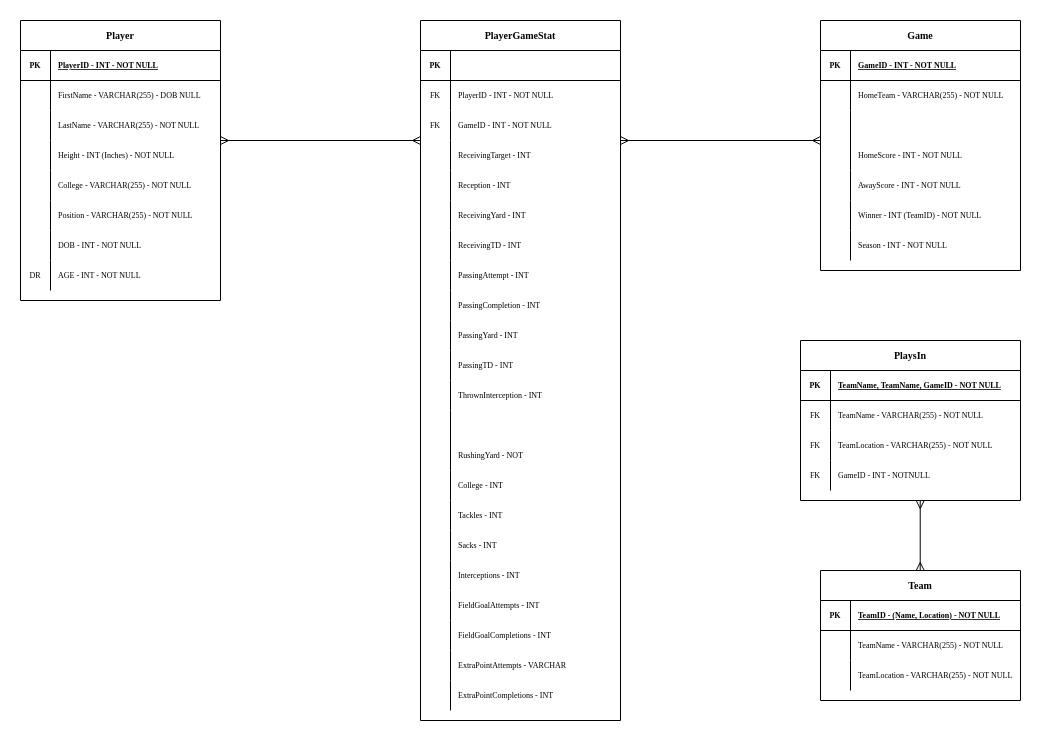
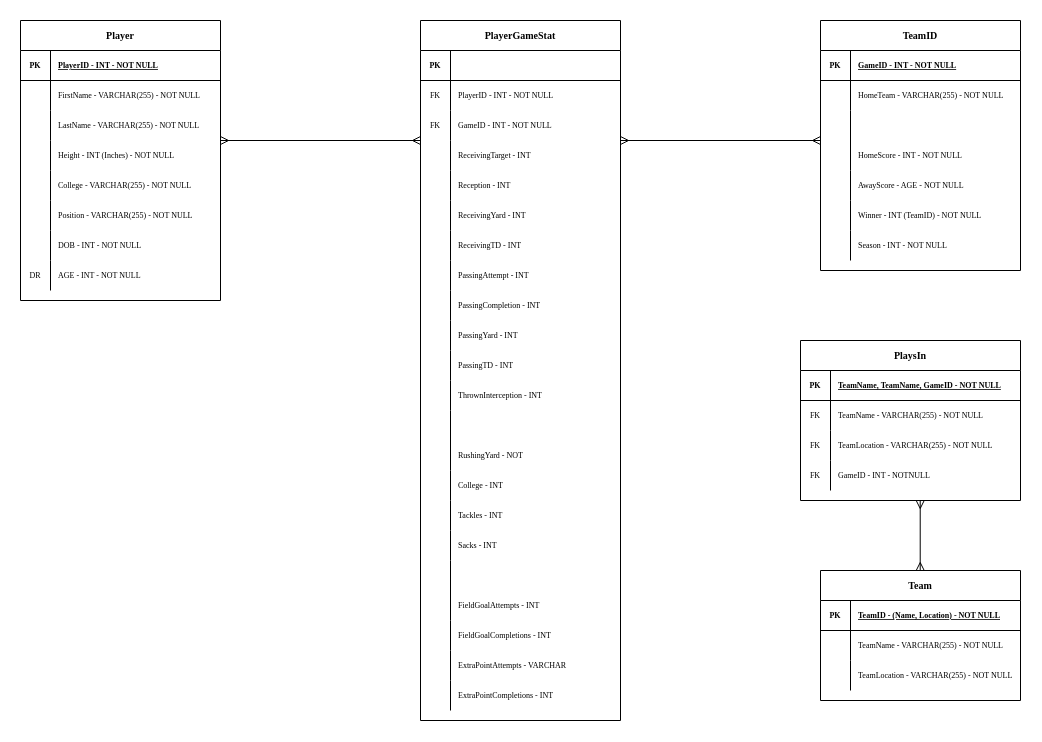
- <mxCell id="92" value="Game" style="shape=table;startSize=30;container=1;collapsible=1;childLayout=tableLayout;fixedRows=1;rowLines=0;fontStyle=1;align=center;resizeLast=1;fontFamily=Times New Roman;fontSize=10;" vertex="1" parent="1"><mxGeometry x="820" y="20" width="200" height="250" as="geometry"><mxRectangle x="250" y="40" width="130" height="30" as="alternateBounds" /></mxGeometry></mxCell>
+ <mxCell id="92" value="TeamID" style="shape=table;startSize=30;container=1;collapsible=1;childLayout=tableLayout;fixedRows=1;rowLines=0;fontStyle=1;align=center;resizeLast=1;fontFamily=Times New Roman;fontSize=10;" vertex="1" parent="1"><mxGeometry x="820" y="20" width="200" height="250" as="geometry"><mxRectangle x="250" y="40" width="130" height="30" as="alternateBounds" /></mxGeometry></mxCell>
- <mxCell id="8" value="FirstName - VARCHAR(255) - DOB NULL" style="shape=partialRectangle;overflow=hidden;connectable=0;fillColor=none;top=0;left=0;bottom=0;right=0;align=left;spacingLeft=6;fontFamily=Times New Roman;fontSize=8;" parent="6" vertex="1"><mxGeometry x="30" width="170" height="30" as="geometry"><mxRectangle width="170" height="30" as="alternateBounds" /></mxGeometry></mxCell>
+ <mxCell id="8" value="FirstName - VARCHAR(255) - NOT NULL" style="shape=partialRectangle;overflow=hidden;connectable=0;fillColor=none;top=0;left=0;bottom=0;right=0;align=left;spacingLeft=6;fontFamily=Times New Roman;fontSize=8;" parent="6" vertex="1"><mxGeometry x="30" width="170" height="30" as="geometry"><mxRectangle width="170" height="30" as="alternateBounds" /></mxGeometry></mxCell>
- <mxCell id="106" value="AwayScore - INT - NOT NULL" style="shape=partialRectangle;overflow=hidden;connectable=0;fillColor=none;top=0;left=0;bottom=0;right=0;align=left;spacingLeft=6;fontFamily=Times New Roman;fontSize=8;" vertex="1" parent="104"><mxGeometry x="30" width="170" height="30" as="geometry"><mxRectangle width="170" height="30" as="alternateBounds" /></mxGeometry></mxCell>
+ <mxCell id="106" value="AwayScore - AGE - NOT NULL" style="shape=partialRectangle;overflow=hidden;connectable=0;fillColor=none;top=0;left=0;bottom=0;right=0;align=left;spacingLeft=6;fontFamily=Times New Roman;fontSize=8;" vertex="1" parent="104"><mxGeometry x="30" width="170" height="30" as="geometry"><mxRectangle width="170" height="30" as="alternateBounds" /></mxGeometry></mxCell>
- <mxCell id="79" value="Interceptions - INT" style="shape=partialRectangle;overflow=hidden;connectable=0;fillColor=none;top=0;left=0;bottom=0;right=0;align=left;spacingLeft=6;fontFamily=Times New Roman;fontSize=8;" vertex="1" parent="77"><mxGeometry x="30" width="170" height="30" as="geometry"><mxRectangle width="170" height="30" as="alternateBounds" /></mxGeometry></mxCell>
